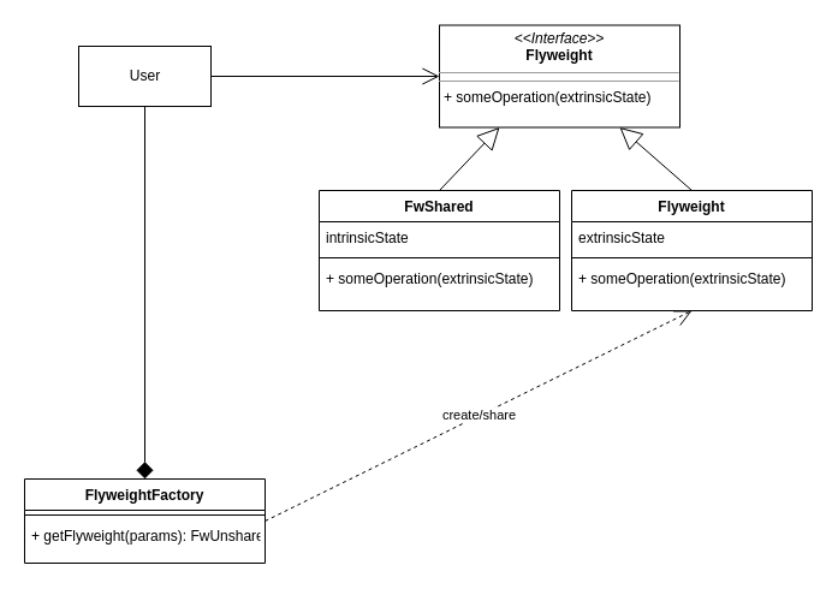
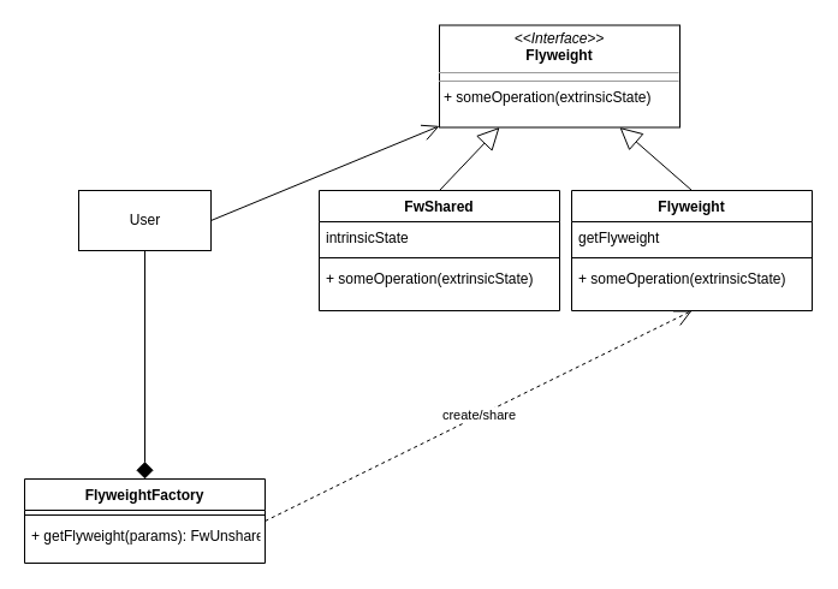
- <mxCell id="2" value="User" style="html=1;" vertex="1" parent="1"><mxGeometry x="65" y="38" width="110" height="50" as="geometry" /></mxCell>
+ <mxCell id="2" value="User" style="html=1;" vertex="1" parent="1"><mxGeometry x="65" y="158" width="110" height="50" as="geometry" /></mxCell>
- <mxCell id="14" value="extrinsicState" style="text;strokeColor=none;fillColor=none;align=left;verticalAlign=top;spacingLeft=4;spacingRight=4;overflow=hidden;rotatable=0;points=[[0,0.5],[1,0.5]];portConstraint=eastwest;" vertex="1" parent="13"><mxGeometry y="26" width="200" height="26" as="geometry" /></mxCell>
+ <mxCell id="14" value="getFlyweight" style="text;strokeColor=none;fillColor=none;align=left;verticalAlign=top;spacingLeft=4;spacingRight=4;overflow=hidden;rotatable=0;points=[[0,0.5],[1,0.5]];portConstraint=eastwest;" vertex="1" parent="13"><mxGeometry y="26" width="200" height="26" as="geometry" /></mxCell>
